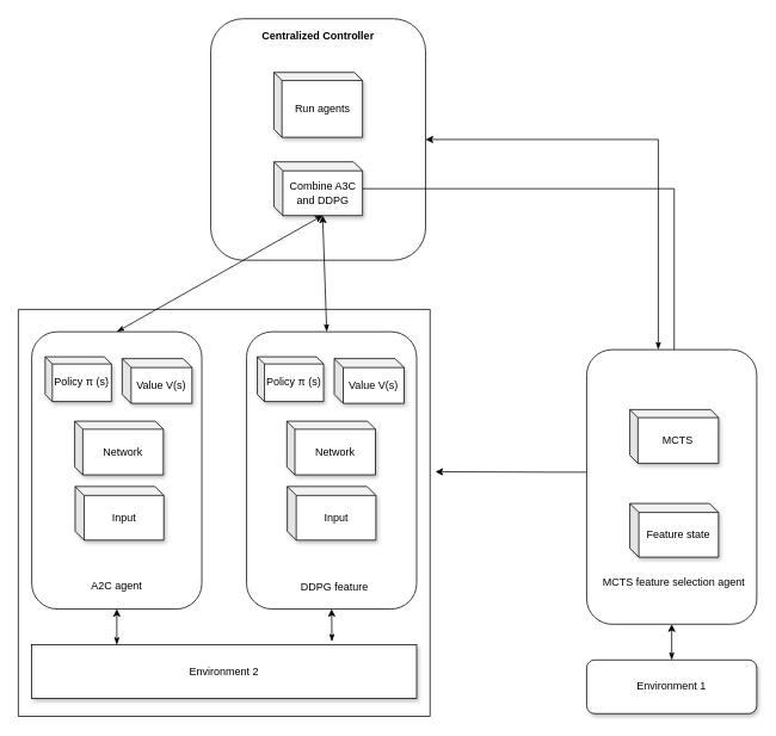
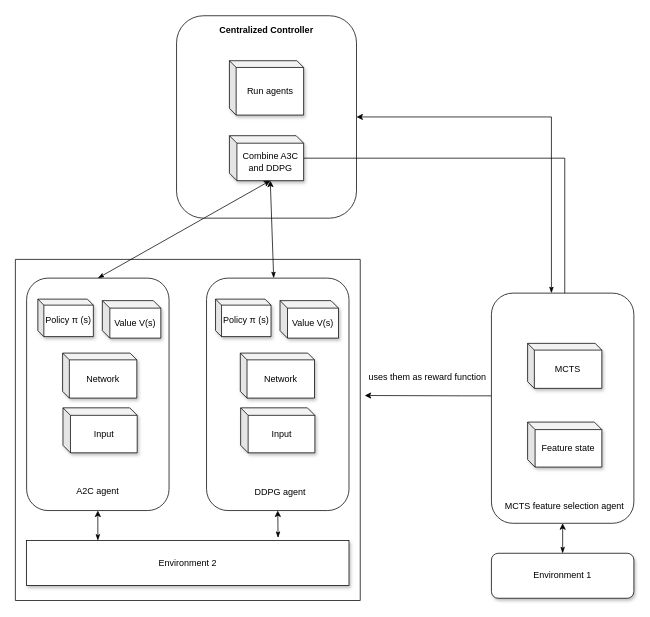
+ <mxCell id="33" value="uses them as reward function" style="text;html=1;strokeColor=none;fillColor=none;align=center;verticalAlign=middle;whiteSpace=wrap;rounded=0;" vertex="1" parent="1"><mxGeometry x="485" y="487" width="170" height="30" as="geometry" /></mxCell>
- <mxCell id="16" value="MCTS feature selection agent" style="text;html=1;strokeColor=none;fillColor=none;align=center;verticalAlign=middle;whiteSpace=wrap;rounded=0;shadow=1;sketch=0;fontFamily=Helvetica;fontSize=12;fontColor=default;" parent="1" vertex="1"><mxGeometry x="660.5" y="635" width="182.5" height="30" as="geometry" /></mxCell>
+ <mxCell id="16" value="MCTS feature selection agent" style="text;html=1;strokeColor=none;fillColor=none;align=center;verticalAlign=middle;whiteSpace=wrap;rounded=0;shadow=1;sketch=0;fontFamily=Helvetica;fontSize=12;fontColor=default;" parent="1" vertex="1"><mxGeometry x="660.5" y="660" width="182.5" height="30" as="geometry" /></mxCell>
- <mxCell id="12" value="DDPG feature" style="text;html=1;strokeColor=none;fillColor=none;align=center;verticalAlign=middle;whiteSpace=wrap;rounded=0;shadow=1;sketch=0;fontFamily=Helvetica;fontSize=12;fontColor=default;" parent="1" vertex="1"><mxGeometry x="326" y="641" width="95" height="30" as="geometry" /></mxCell>
+ <mxCell id="12" value="DDPG agent" style="text;html=1;strokeColor=none;fillColor=none;align=center;verticalAlign=middle;whiteSpace=wrap;rounded=0;shadow=1;sketch=0;fontFamily=Helvetica;fontSize=12;fontColor=default;" parent="1" vertex="1"><mxGeometry x="326" y="641" width="95" height="30" as="geometry" /></mxCell>
